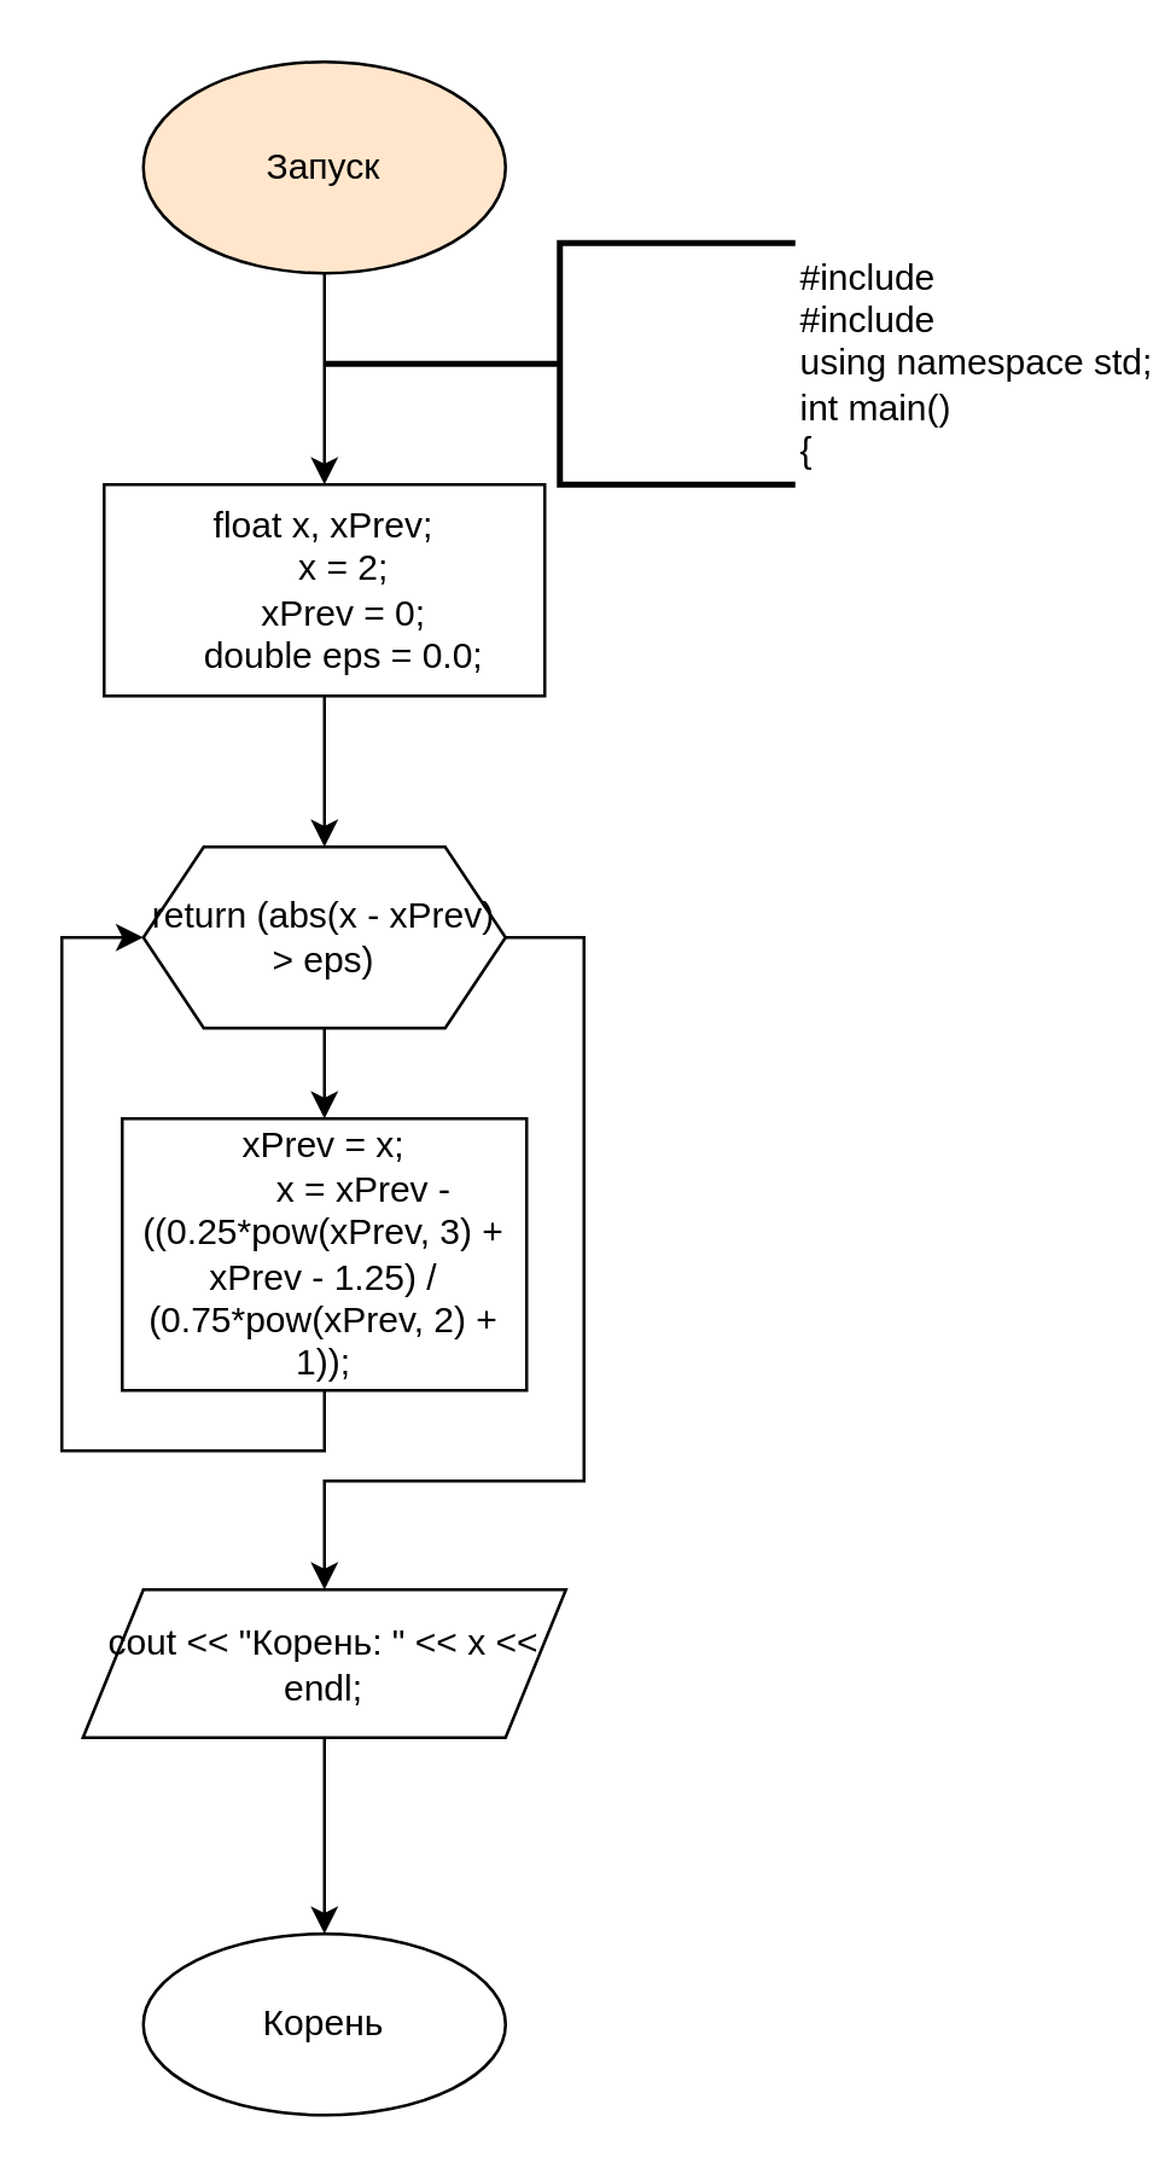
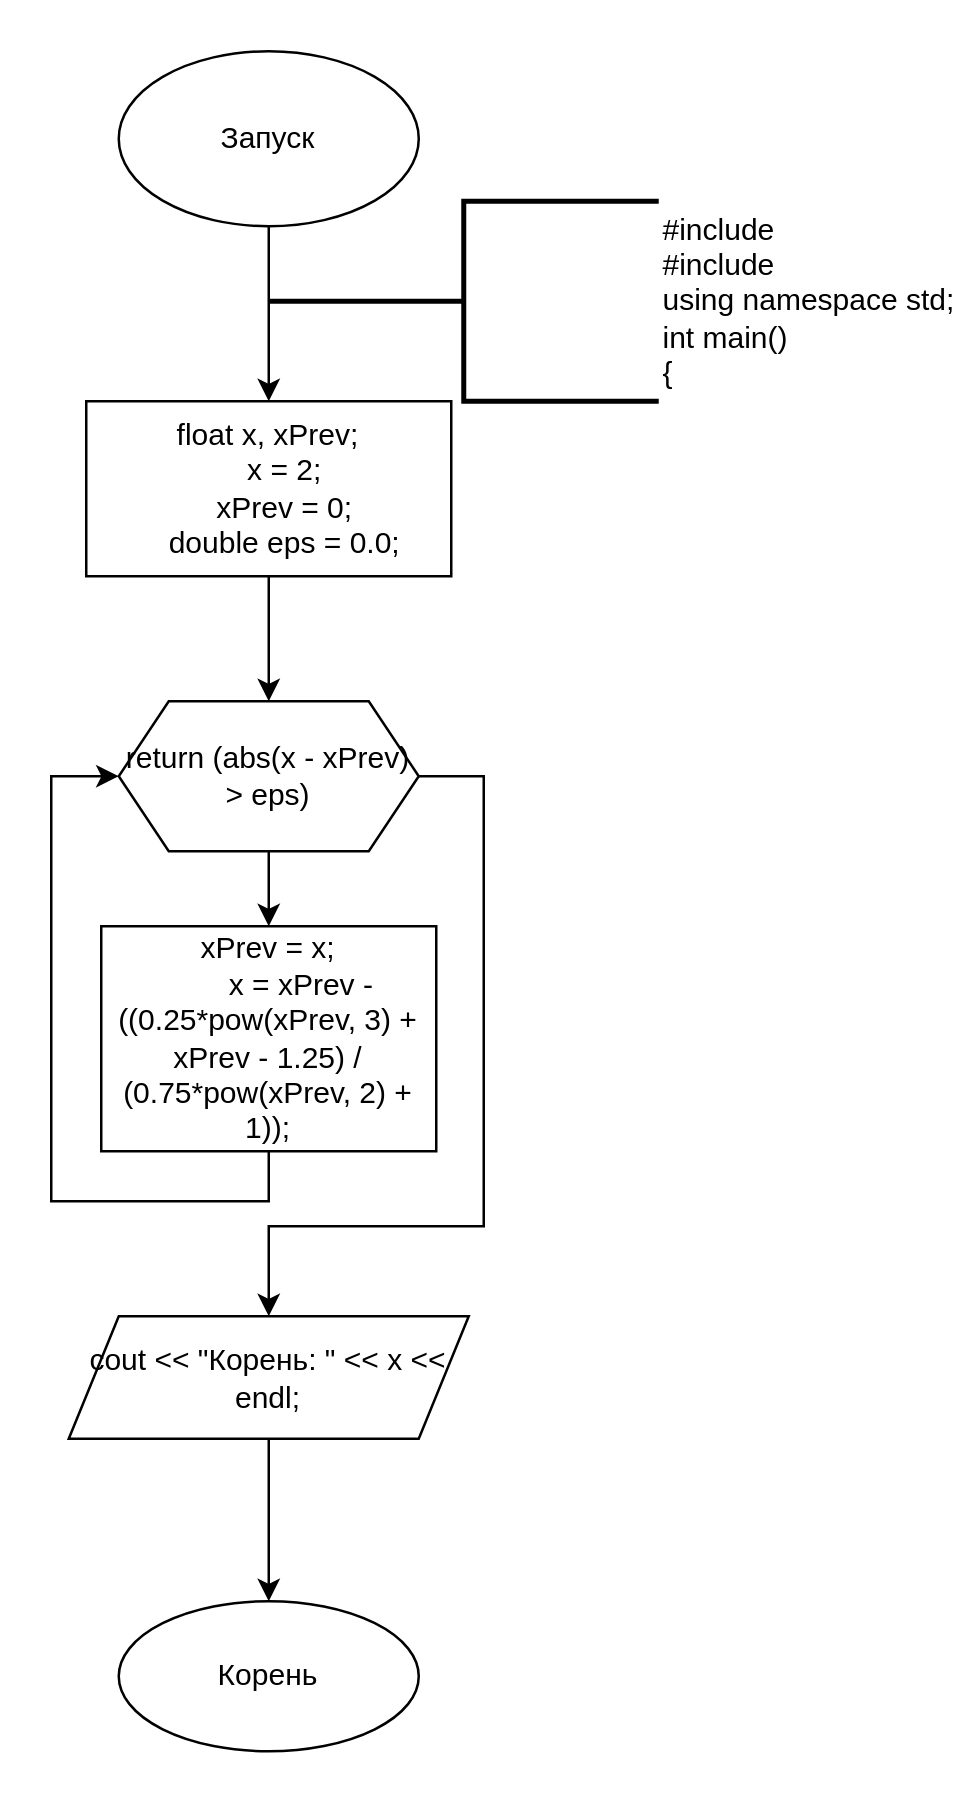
- <mxCell id="3" value="Запуск" style="ellipse;whiteSpace=wrap;html=1;fillColor=#ffe6cc;" vertex="1" parent="1"><mxGeometry x="47" y="20" width="120" height="70" as="geometry" /></mxCell>
+ <mxCell id="3" value="Запуск" style="ellipse;whiteSpace=wrap;html=1;" vertex="1" parent="1"><mxGeometry x="47" y="20" width="120" height="70" as="geometry" /></mxCell>
